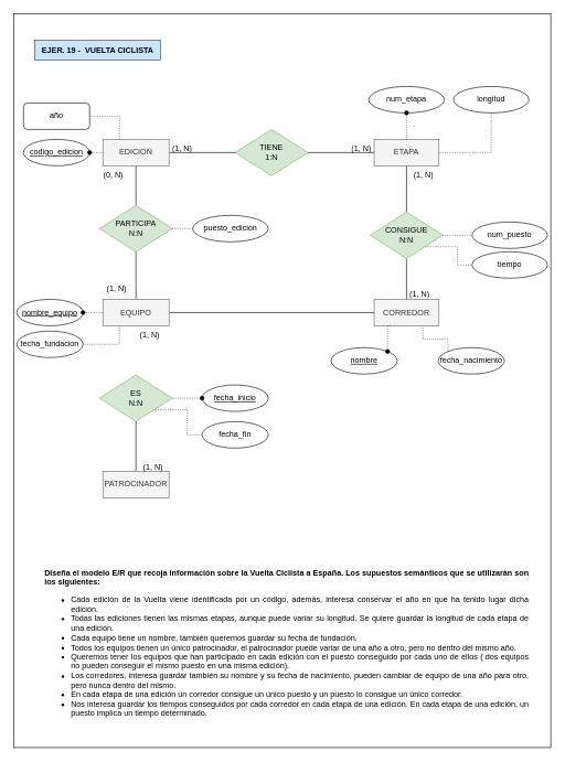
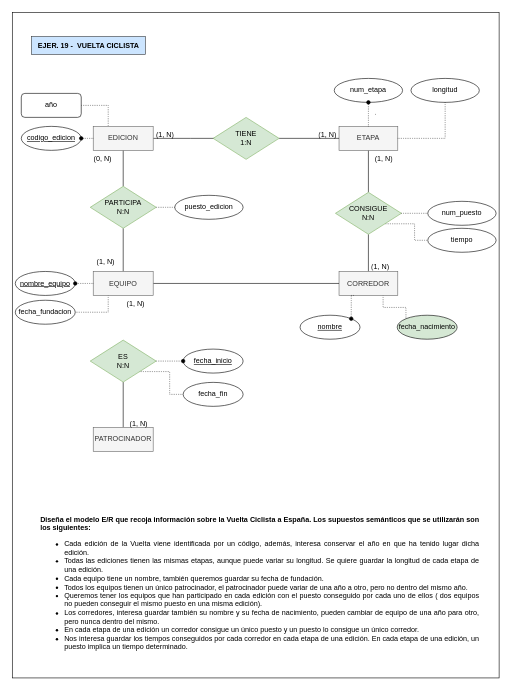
- <mxCell id="61" value="fecha_nacimiento" style="ellipse;whiteSpace=wrap;html=1;align=center;fontStyle=0;" vertex="1" parent="1"><mxGeometry x="662" y="525" width="100" height="40" as="geometry" /></mxCell>
+ <mxCell id="61" value="fecha_nacimiento" style="ellipse;whiteSpace=wrap;html=1;align=center;fontStyle=0;fillColor=#d5e8d4;" vertex="1" parent="1"><mxGeometry x="662" y="525" width="100" height="40" as="geometry" /></mxCell>
